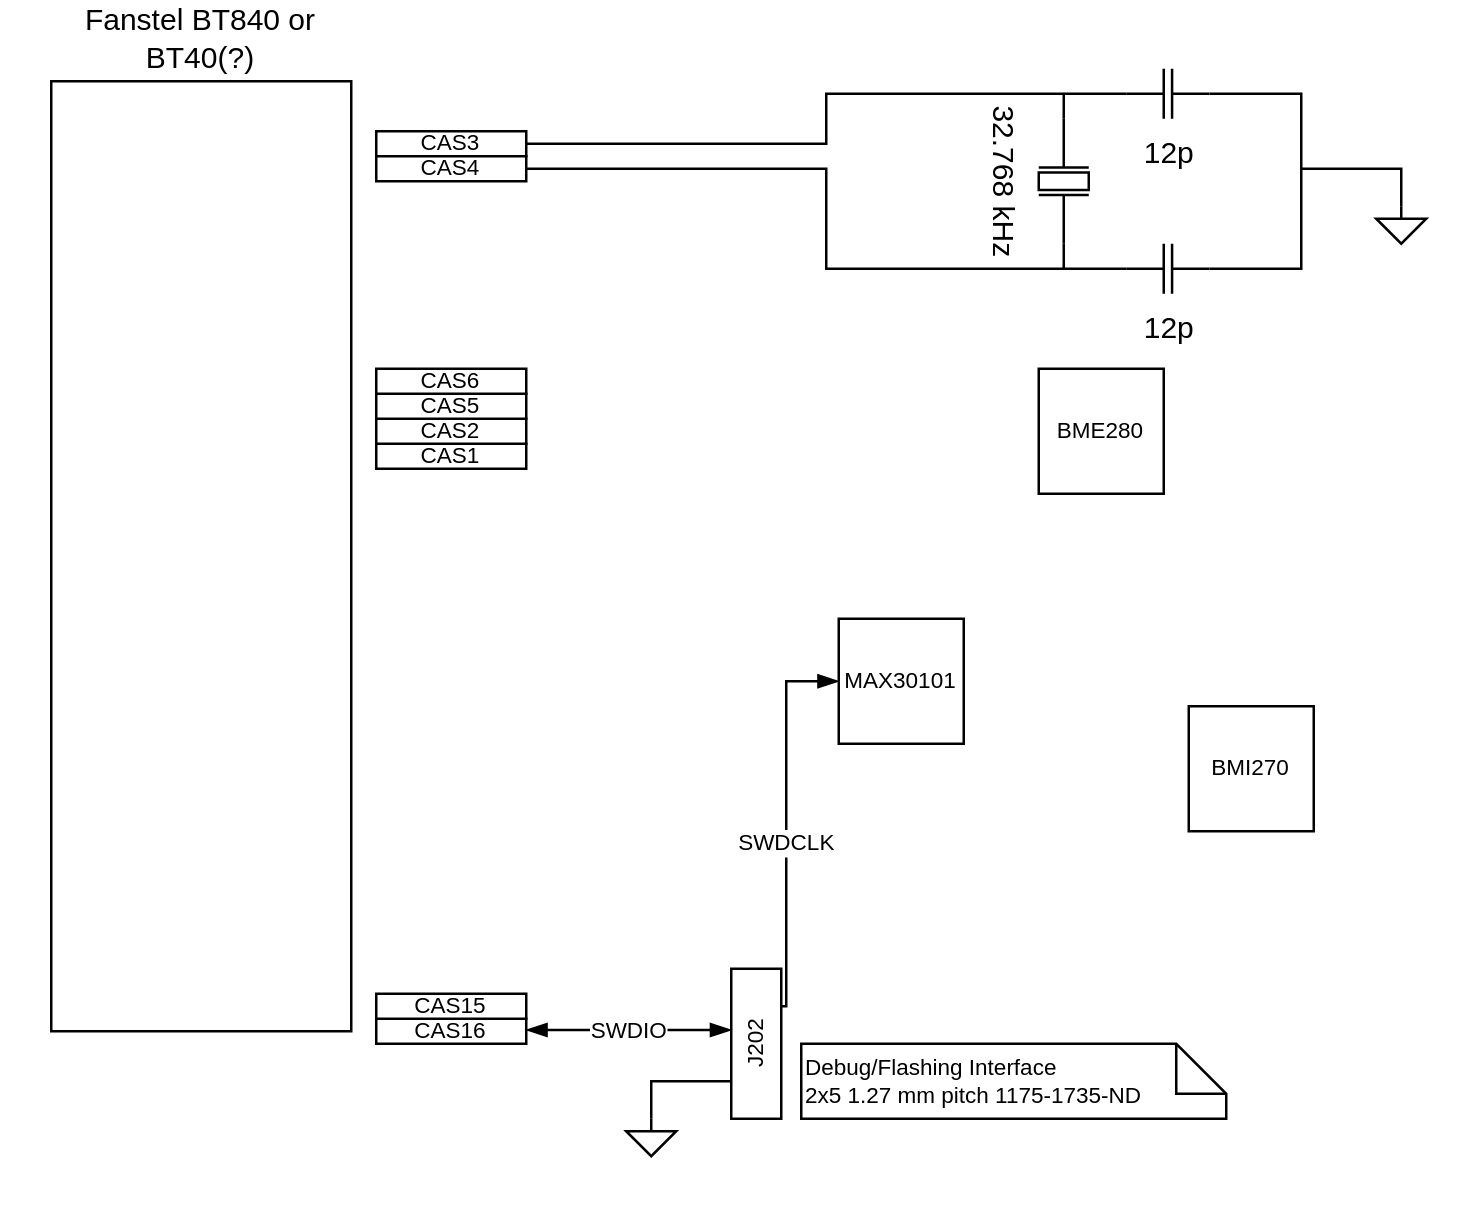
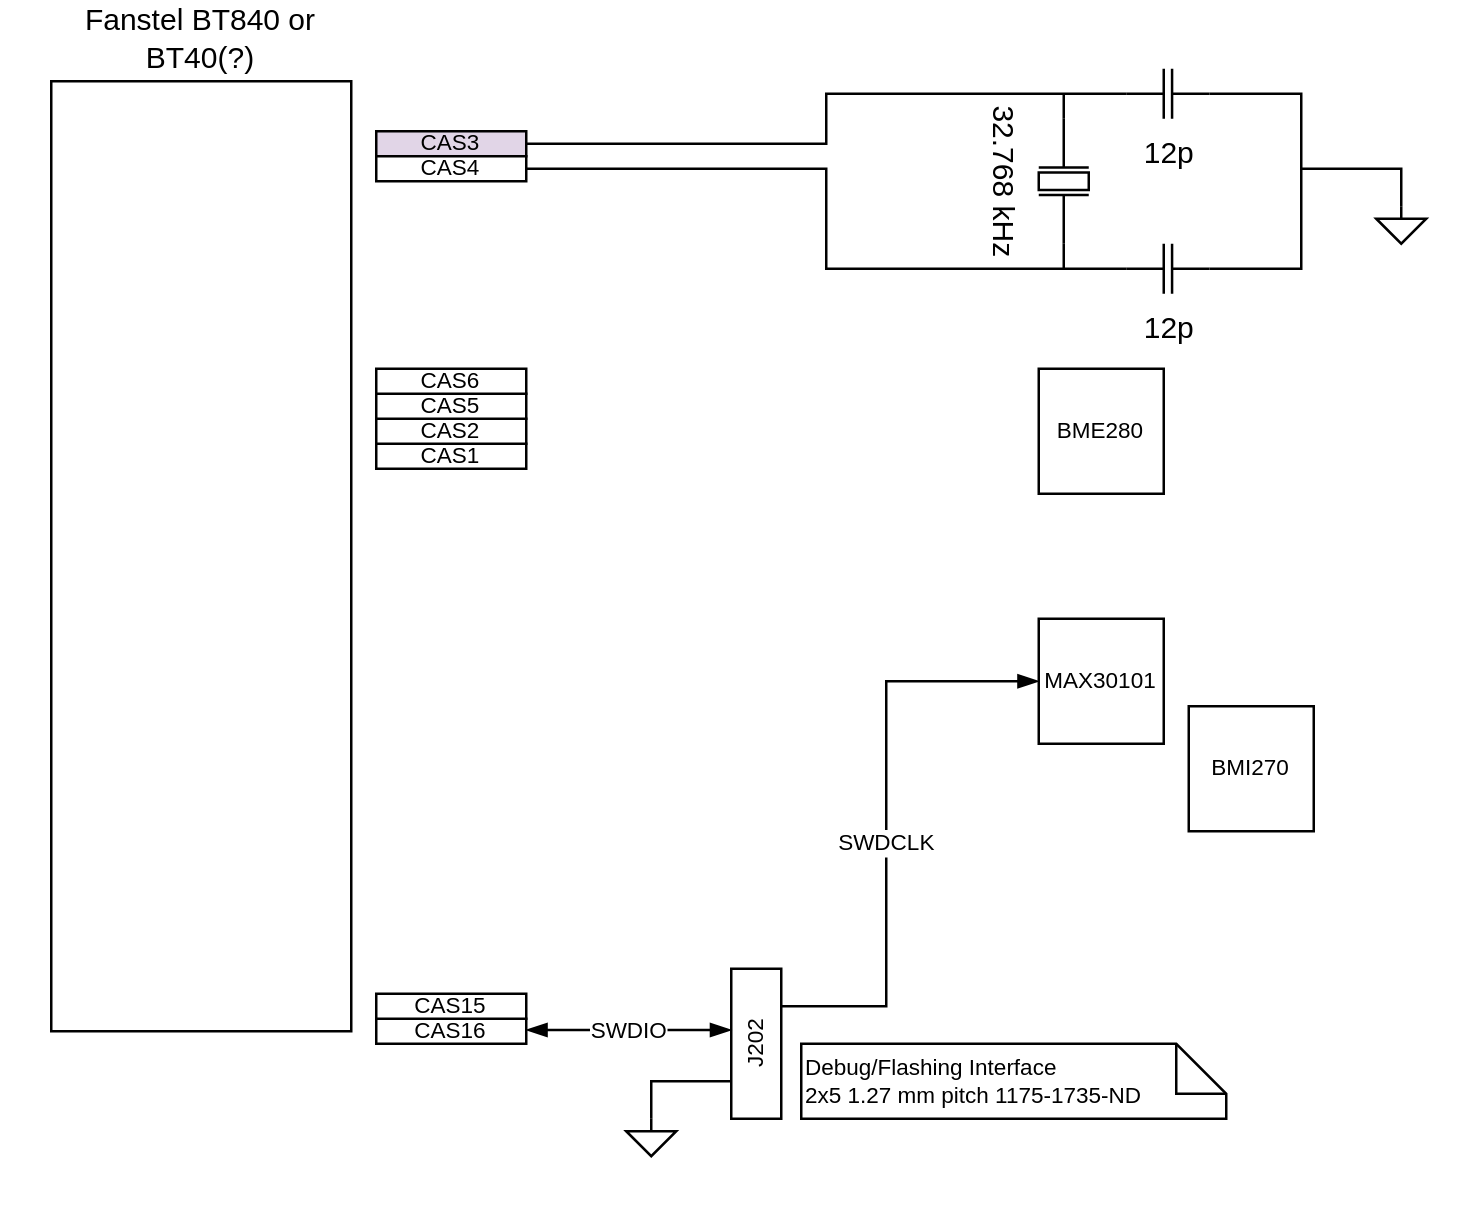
- <mxCell id="10" value="CAS3" style="rounded=0;whiteSpace=wrap;html=1;fontSize=9;" vertex="1" parent="1"><mxGeometry x="150" y="45" width="60" height="10" as="geometry" /></mxCell>
+ <mxCell id="10" value="CAS3" style="rounded=0;whiteSpace=wrap;html=1;fontSize=9;fillColor=#e1d5e7;" vertex="1" parent="1"><mxGeometry x="150" y="45" width="60" height="10" as="geometry" /></mxCell>
- <mxCell id="21" value="MAX30101" style="whiteSpace=wrap;html=1;aspect=fixed;fontSize=9;" vertex="1" parent="1"><mxGeometry x="335" y="240" width="50" height="50" as="geometry" /></mxCell>
+ <mxCell id="21" value="MAX30101" style="whiteSpace=wrap;html=1;aspect=fixed;fontSize=9;" vertex="1" parent="1"><mxGeometry x="415" y="240" width="50" height="50" as="geometry" /></mxCell>
